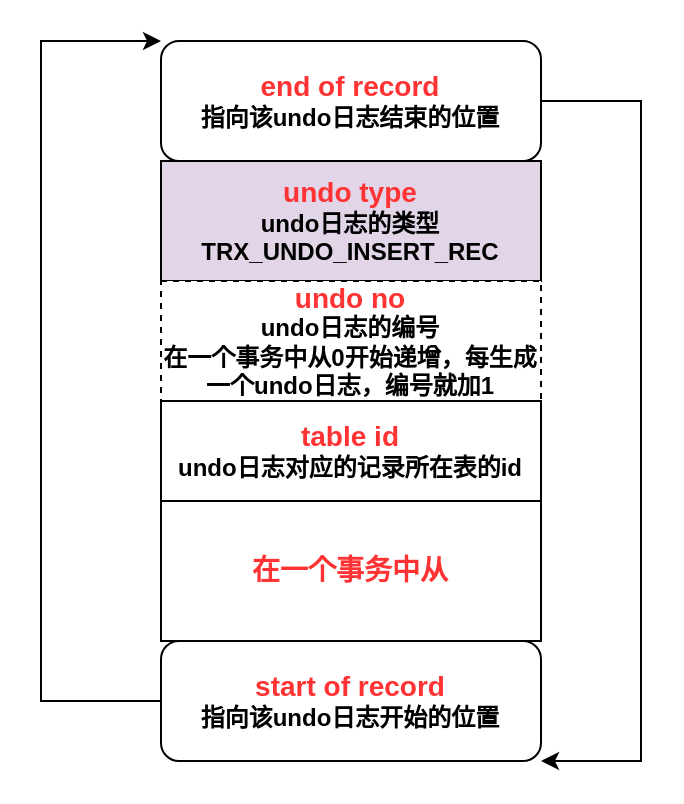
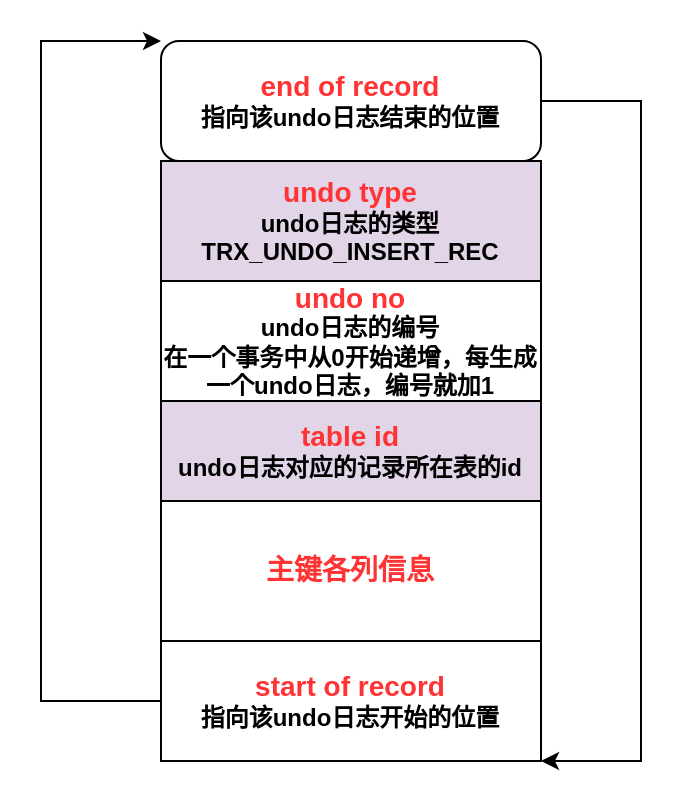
- <mxCell id="7" value="&lt;b&gt;&lt;font color=&quot;#ff3333&quot;&gt;&lt;span style=&quot;font-size: 14px&quot;&gt;undo no&lt;br&gt;&lt;/span&gt;&lt;/font&gt;undo日志的编号&lt;br&gt;在一个事务中从0开始递增，每生成一个undo日志，编号就加1&lt;br&gt;&lt;/b&gt;" style="rounded=0;whiteSpace=wrap;html=1;dashed=1;" vertex="1" parent="1"><mxGeometry x="80" y="140" width="190" height="60" as="geometry" /></mxCell>
+ <mxCell id="7" value="&lt;b&gt;&lt;font color=&quot;#ff3333&quot;&gt;&lt;span style=&quot;font-size: 14px&quot;&gt;undo no&lt;br&gt;&lt;/span&gt;&lt;/font&gt;undo日志的编号&lt;br&gt;在一个事务中从0开始递增，每生成一个undo日志，编号就加1&lt;br&gt;&lt;/b&gt;" style="rounded=0;whiteSpace=wrap;html=1;" vertex="1" parent="1"><mxGeometry x="80" y="140" width="190" height="60" as="geometry" /></mxCell>
- <mxCell id="8" value="&lt;b&gt;&lt;font color=&quot;#ff3333&quot;&gt;&lt;span style=&quot;font-size: 14px&quot;&gt;table id&lt;br&gt;&lt;/span&gt;&lt;/font&gt;undo日志对应的记录所在表的id&lt;br&gt;&lt;/b&gt;" style="rounded=0;whiteSpace=wrap;html=1;" vertex="1" parent="1"><mxGeometry x="80" y="200" width="190" height="50" as="geometry" /></mxCell>
+ <mxCell id="8" value="&lt;b&gt;&lt;font color=&quot;#ff3333&quot;&gt;&lt;span style=&quot;font-size: 14px&quot;&gt;table id&lt;br&gt;&lt;/span&gt;&lt;/font&gt;undo日志对应的记录所在表的id&lt;br&gt;&lt;/b&gt;" style="rounded=0;whiteSpace=wrap;html=1;fillColor=#e1d5e7;" vertex="1" parent="1"><mxGeometry x="80" y="200" width="190" height="50" as="geometry" /></mxCell>
- <mxCell id="9" value="&lt;b&gt;&lt;font color=&quot;#ff3333&quot;&gt;&lt;span style=&quot;font-size: 14px&quot;&gt;在一个事务中从&lt;/span&gt;&lt;/font&gt;&lt;br&gt;&lt;/b&gt;" style="rounded=0;whiteSpace=wrap;html=1;" vertex="1" parent="1"><mxGeometry x="80" y="250" width="190" height="70" as="geometry" /></mxCell>
+ <mxCell id="9" value="&lt;b&gt;&lt;font color=&quot;#ff3333&quot;&gt;&lt;span style=&quot;font-size: 14px&quot;&gt;主键各列信息&lt;/span&gt;&lt;/font&gt;&lt;br&gt;&lt;/b&gt;" style="rounded=0;whiteSpace=wrap;html=1;" vertex="1" parent="1"><mxGeometry x="80" y="250" width="190" height="70" as="geometry" /></mxCell>
- <mxCell id="5" value="&lt;b style=&quot;font-size: 14px&quot;&gt;&lt;font color=&quot;#ff3333&quot;&gt;start of record&lt;br&gt;&lt;/font&gt;&lt;/b&gt;&lt;b&gt;指向该undo日志开始的位置&lt;/b&gt;" style="whiteSpace=wrap;html=1;rounded=1;" vertex="1" parent="1"><mxGeometry x="80" y="320" width="190" height="60" as="geometry" /></mxCell>
+ <mxCell id="5" value="&lt;b style=&quot;font-size: 14px&quot;&gt;&lt;font color=&quot;#ff3333&quot;&gt;start of record&lt;br&gt;&lt;/font&gt;&lt;/b&gt;&lt;b&gt;指向该undo日志开始的位置&lt;/b&gt;" style="rounded=0;whiteSpace=wrap;html=1;" vertex="1" parent="1"><mxGeometry x="80" y="320" width="190" height="60" as="geometry" /></mxCell>
